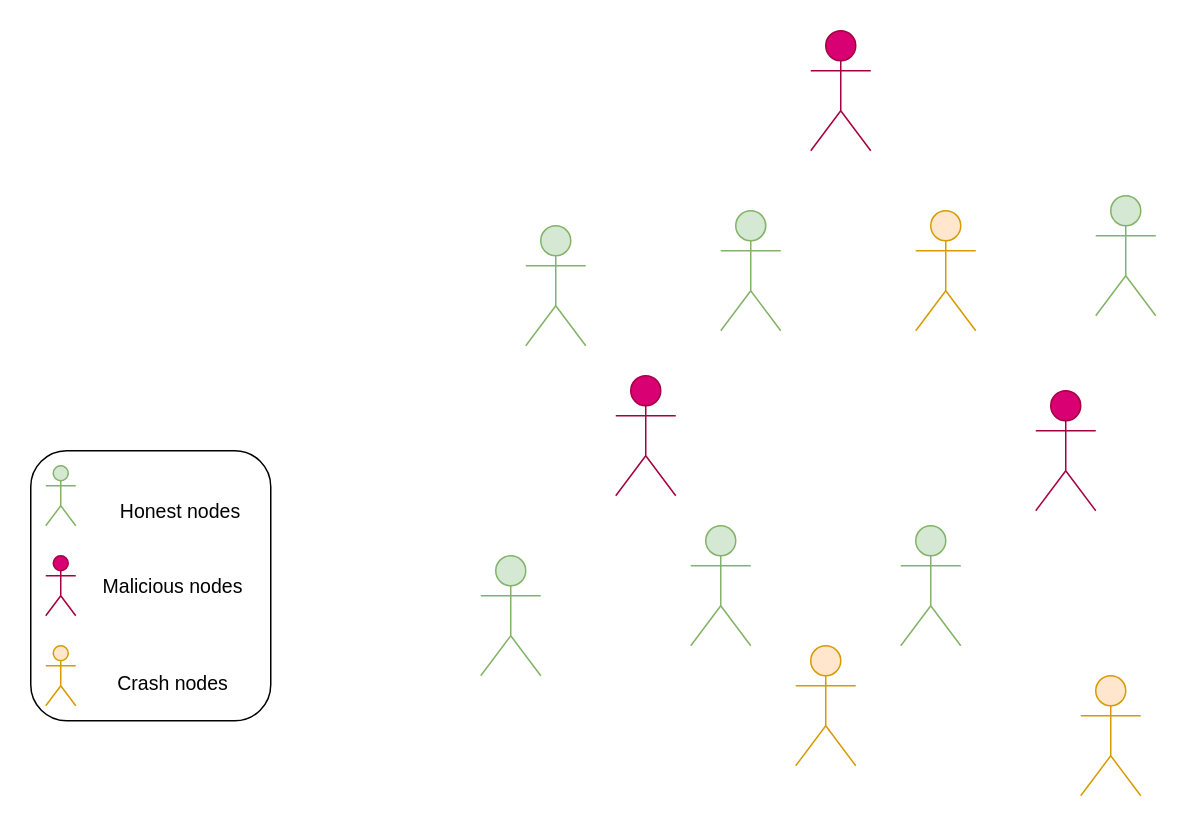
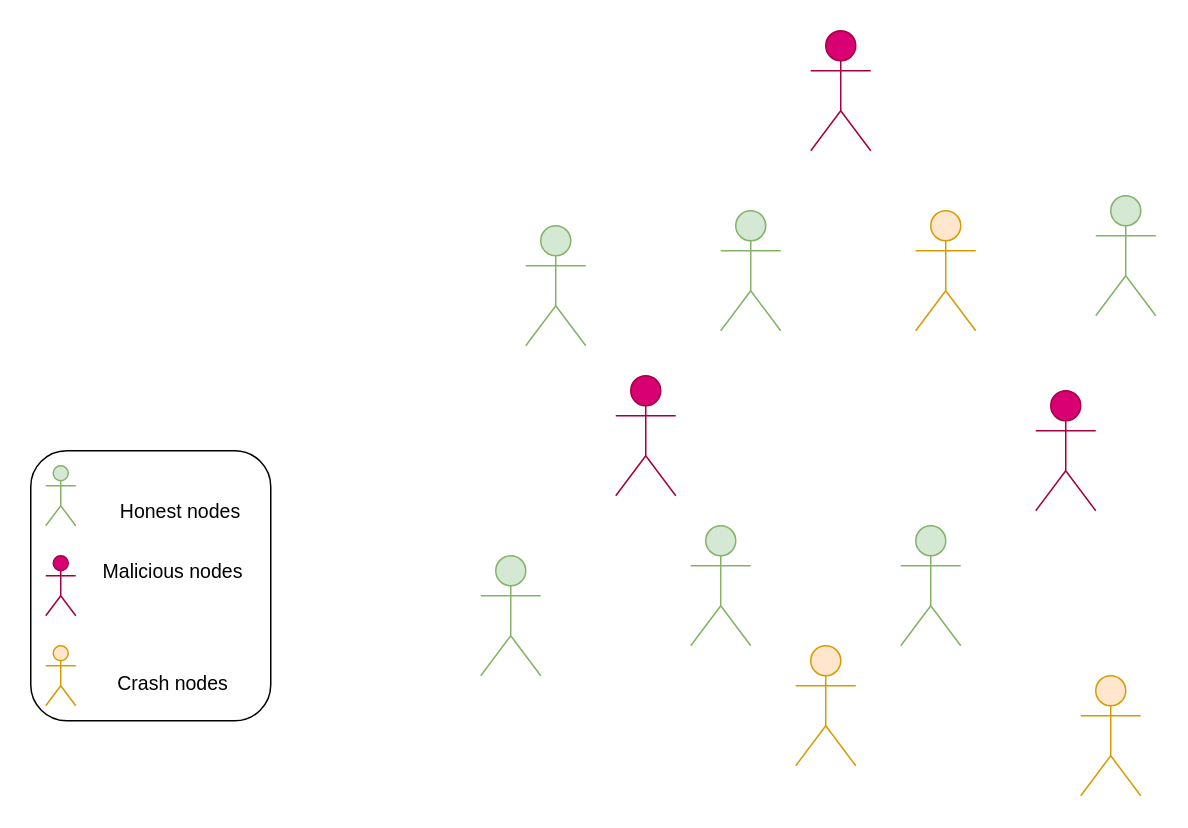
- <mxCell id="19" value="&lt;font style=&quot;font-size: 13px;&quot;&gt;Malicious nodes&lt;/font&gt;" style="text;html=1;strokeColor=none;fillColor=none;align=center;verticalAlign=middle;whiteSpace=wrap;rounded=0;fontSize=14;" vertex="1" parent="1"><mxGeometry x="60" y="375" width="110" height="30" as="geometry" /></mxCell>
+ <mxCell id="19" value="&lt;font style=&quot;font-size: 13px;&quot;&gt;Malicious nodes&lt;/font&gt;" style="text;html=1;strokeColor=none;fillColor=none;align=center;verticalAlign=middle;whiteSpace=wrap;rounded=0;fontSize=14;" vertex="1" parent="1"><mxGeometry x="60" y="365" width="110" height="30" as="geometry" /></mxCell>
